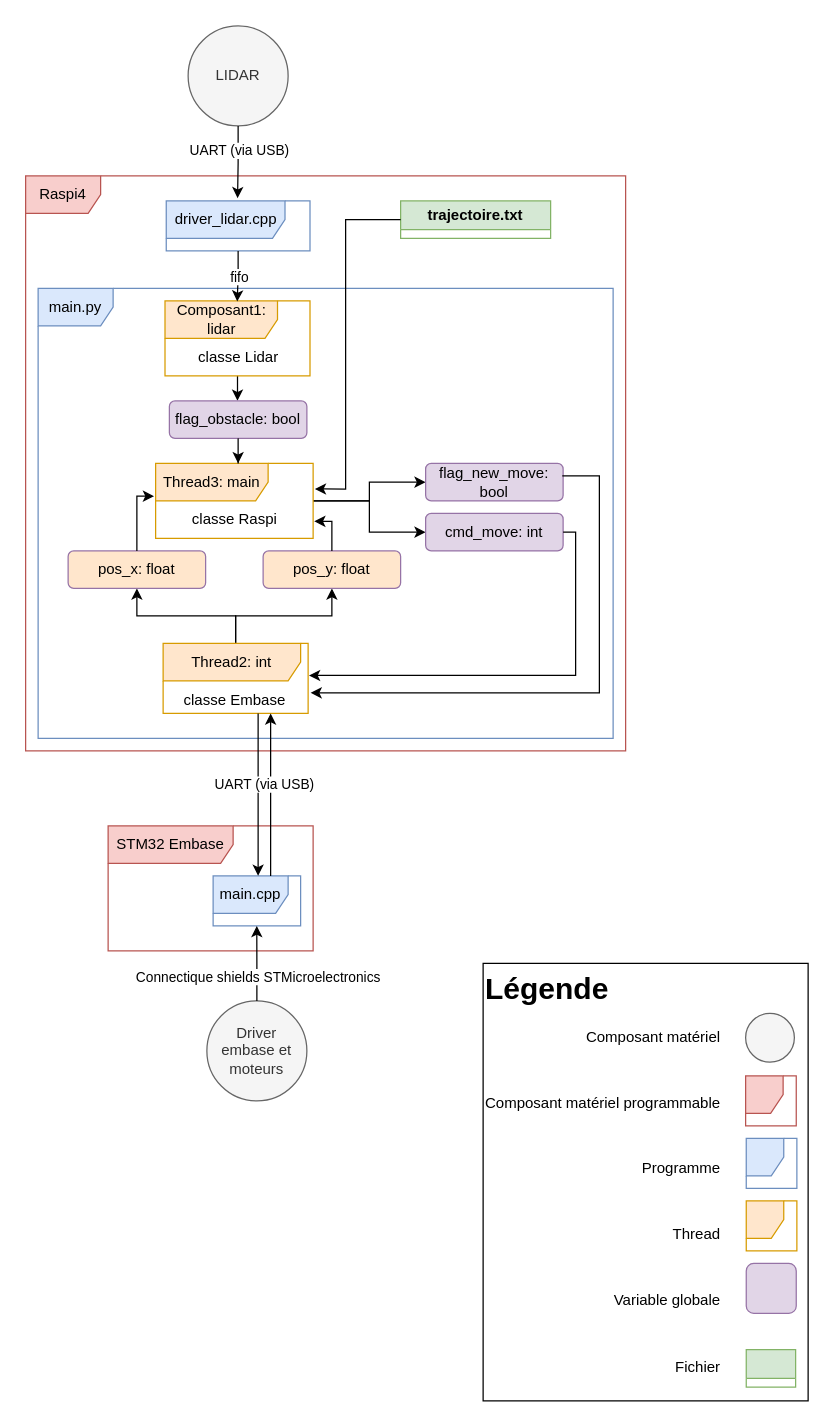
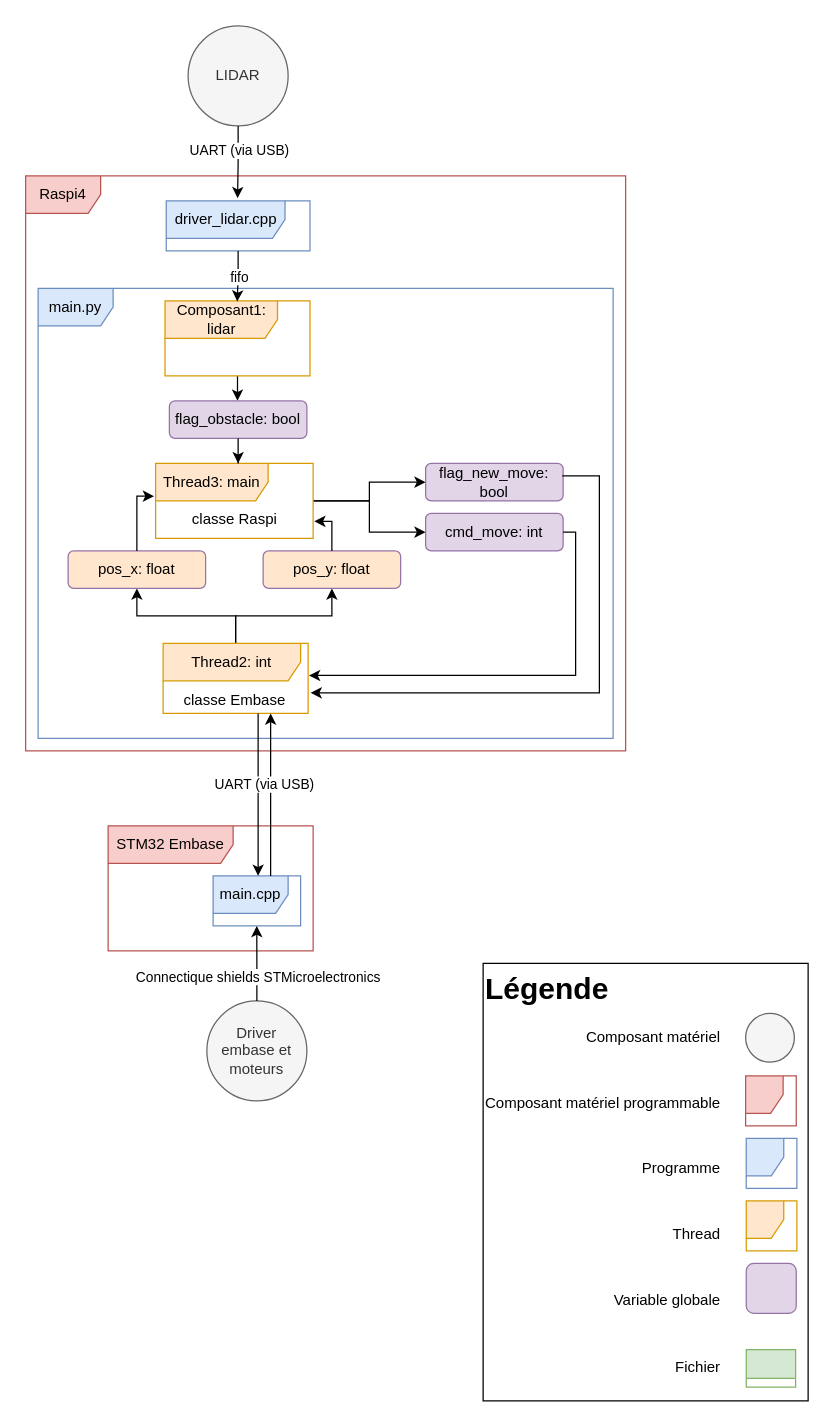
- <mxCell id="45" value="trajectoire.txt" style="swimlane;whiteSpace=wrap;html=1;fillColor=#d5e8d4;strokeColor=#82b366;" vertex="1" parent="1"><mxGeometry x="320" y="160" width="120" height="30" as="geometry" /></mxCell>
- <mxCell id="46" style="edgeStyle=orthogonalEdgeStyle;rounded=0;orthogonalLoop=1;jettySize=auto;html=1;entryX=1.011;entryY=0.341;entryDx=0;entryDy=0;entryPerimeter=0;" edge="1" parent="1" source="45" target="12"><mxGeometry relative="1" as="geometry"><Array as="points"><mxPoint x="276" y="175" /><mxPoint x="276" y="391" /></Array></mxGeometry></mxCell>
- <mxCell id="42" value="classe Lidar" style="text;html=1;align=center;verticalAlign=middle;whiteSpace=wrap;rounded=0;" vertex="1" parent="1"><mxGeometry x="144.5" y="270" width="91" height="30" as="geometry" /></mxCell>
